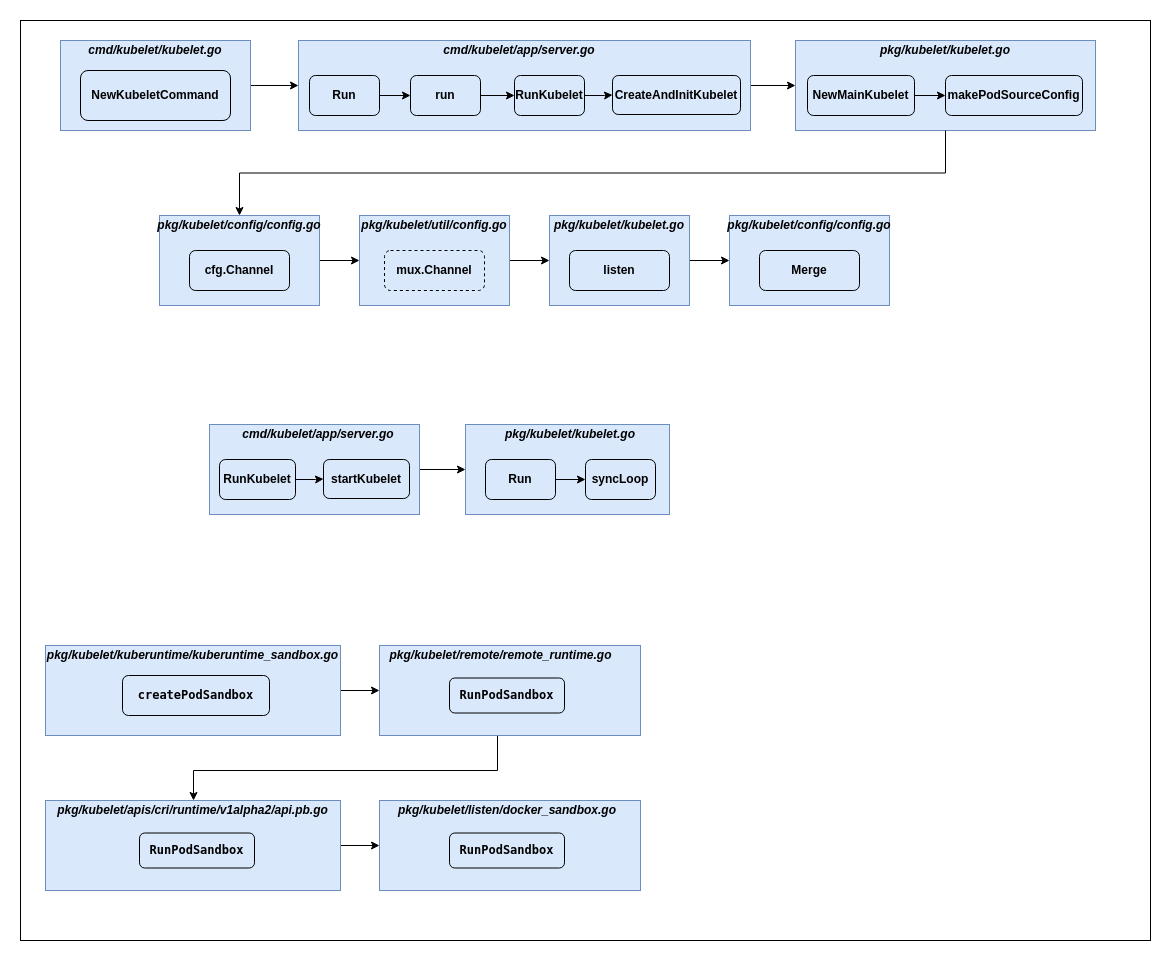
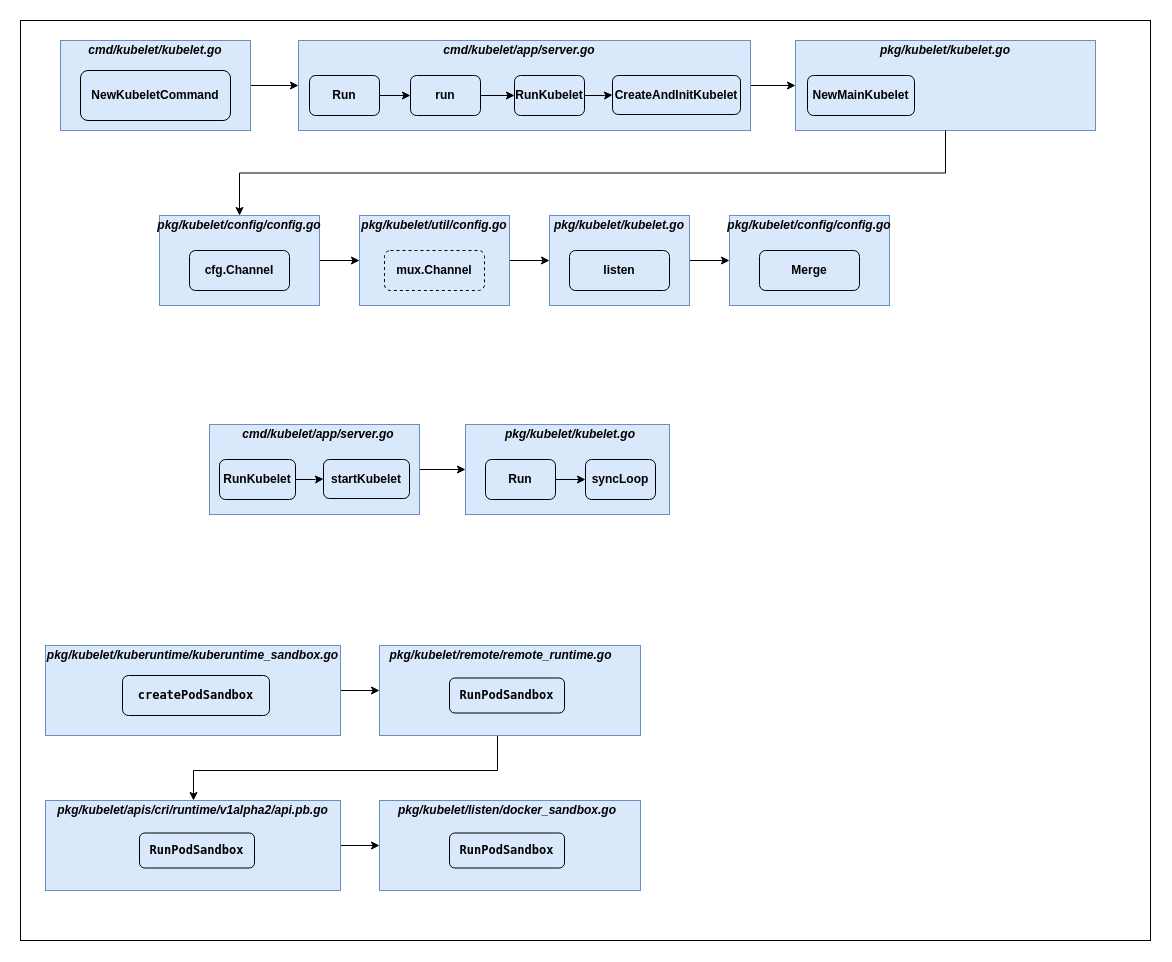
- <mxCell id="25" value="" style="edgeStyle=orthogonalEdgeStyle;rounded=0;orthogonalLoop=1;jettySize=auto;html=1;fontStyle=1" parent="1" source="26" target="27" edge="1"><mxGeometry relative="1" as="geometry" /></mxCell>
- <mxCell id="27" value="makePodSourceConfig" style="rounded=1;whiteSpace=wrap;html=1;fillColor=none;fontStyle=1" parent="1" vertex="1"><mxGeometry x="945" y="75" width="137" height="40" as="geometry" /></mxCell>
